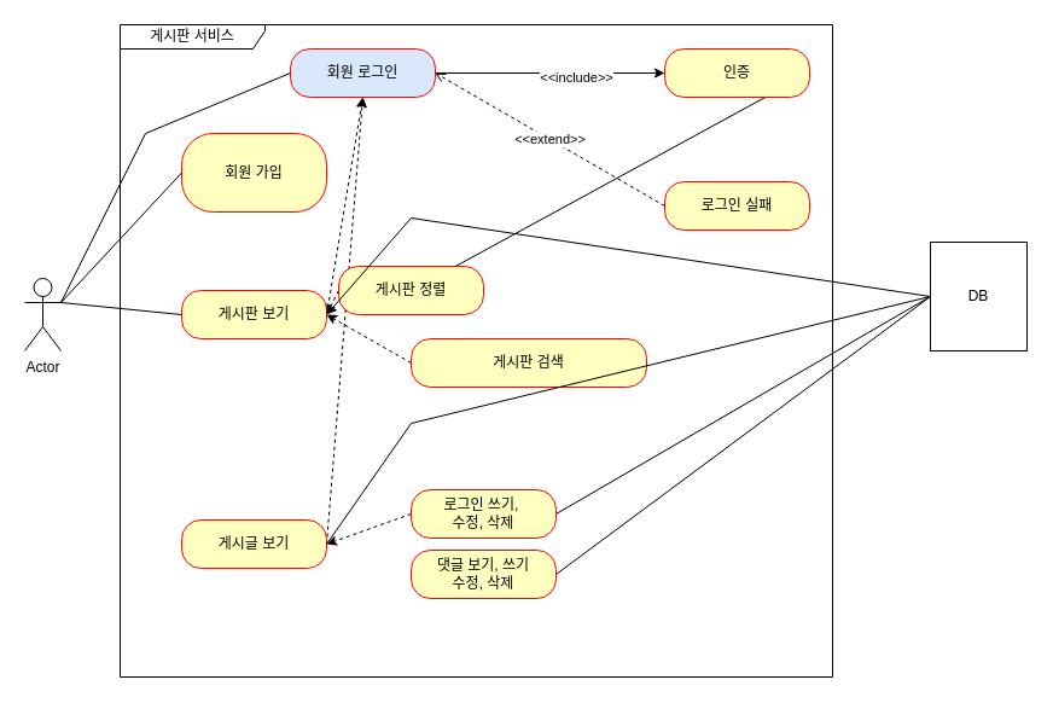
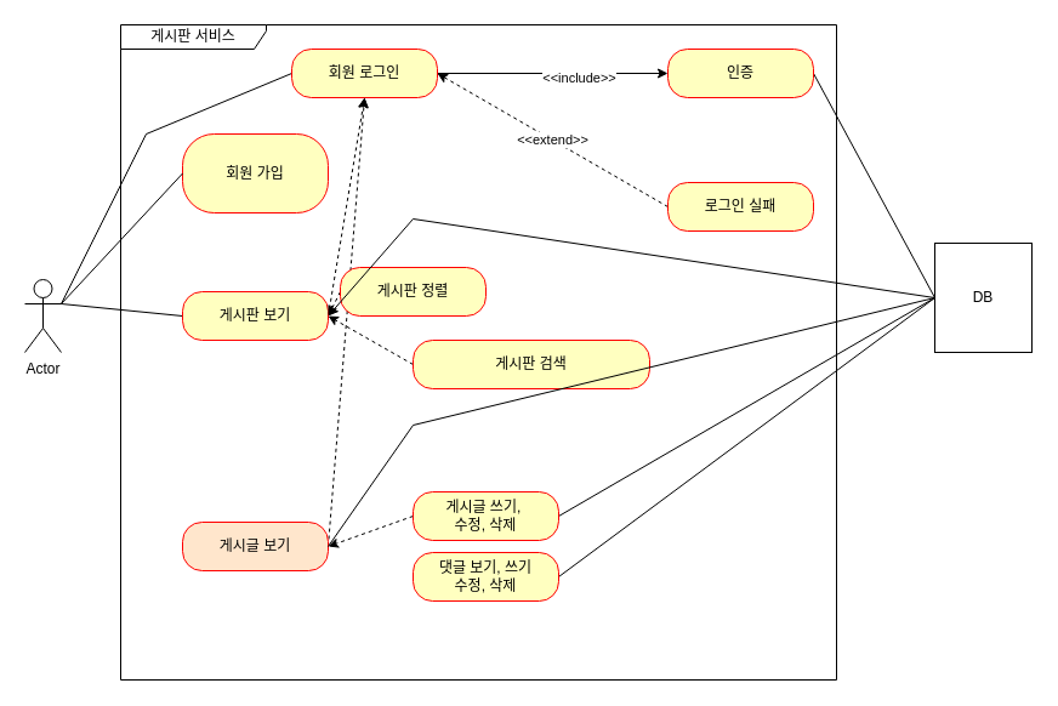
- <mxCell id="13" value="회원 로그인" style="rounded=1;whiteSpace=wrap;html=1;arcSize=40;fontColor=#000000;fillColor=#dae8fc;strokeColor=#ff0000;" vertex="1" parent="1"><mxGeometry x="240" y="40" width="120" height="40" as="geometry" /></mxCell>
+ <mxCell id="13" value="회원 로그인" style="rounded=1;whiteSpace=wrap;html=1;arcSize=40;fontColor=#000000;fillColor=#ffffc0;strokeColor=#ff0000;" vertex="1" parent="1"><mxGeometry x="240" y="40" width="120" height="40" as="geometry" /></mxCell>
- <mxCell id="16" value="&amp;lt;&amp;lt;extend&amp;gt;&amp;gt;" style="rounded=0;orthogonalLoop=1;jettySize=auto;html=1;exitX=0;exitY=0.5;exitDx=0;exitDy=0;entryX=1;entryY=0.5;entryDx=0;entryDy=0;endArrow=open;endFill=1;dashed=1;" edge="1" parent="1" source="17" target="13"><mxGeometry relative="1" as="geometry" /></mxCell>
+ <mxCell id="16" value="&amp;lt;&amp;lt;extend&amp;gt;&amp;gt;" style="rounded=0;orthogonalLoop=1;jettySize=auto;html=1;exitX=0;exitY=0.5;exitDx=0;exitDy=0;entryX=1;entryY=0.5;entryDx=0;entryDy=0;endArrow=classic;endFill=1;dashed=1;" edge="1" parent="1" source="17" target="13"><mxGeometry relative="1" as="geometry" /></mxCell>
- <mxCell id="14" style="rounded=0;orthogonalLoop=1;jettySize=auto;html=1;exitX=1;exitY=0.5;exitDx=0;exitDy=0;endArrow=none;endFill=0;" edge="1" parent="1" source="15" target="19"><mxGeometry relative="1" as="geometry" /></mxCell>
+ <mxCell id="14" style="rounded=0;orthogonalLoop=1;jettySize=auto;html=1;exitX=1;exitY=0.5;exitDx=0;exitDy=0;entryX=0;entryY=0.5;entryDx=0;entryDy=0;endArrow=none;endFill=0;" edge="1" parent="1" source="15" target="30"><mxGeometry relative="1" as="geometry" /></mxCell>
- <mxCell id="24" value="로그인 쓰기,&amp;nbsp;&lt;div&gt;수정, 삭제&lt;/div&gt;" style="rounded=1;whiteSpace=wrap;html=1;arcSize=40;fontColor=#000000;fillColor=#ffffc0;strokeColor=#ff0000;" vertex="1" parent="1"><mxGeometry x="340" y="405" width="120" height="40" as="geometry" /></mxCell>
+ <mxCell id="24" value="게시글 쓰기,&amp;nbsp;&lt;div&gt;수정, 삭제&lt;/div&gt;" style="rounded=1;whiteSpace=wrap;html=1;arcSize=40;fontColor=#000000;fillColor=#ffffc0;strokeColor=#ff0000;" vertex="1" parent="1"><mxGeometry x="340" y="405" width="120" height="40" as="geometry" /></mxCell>
- <mxCell id="9" value="게시글 보기" style="rounded=1;whiteSpace=wrap;html=1;arcSize=40;fontColor=#000000;fillColor=#ffffc0;strokeColor=#ff0000;" vertex="1" parent="1"><mxGeometry x="150" y="430" width="120" height="40" as="geometry" /></mxCell>
+ <mxCell id="9" value="게시글 보기" style="rounded=1;whiteSpace=wrap;html=1;arcSize=40;fontColor=#000000;fillColor=#ffe6cc;strokeColor=#ff0000;" vertex="1" parent="1"><mxGeometry x="150" y="430" width="120" height="40" as="geometry" /></mxCell>
